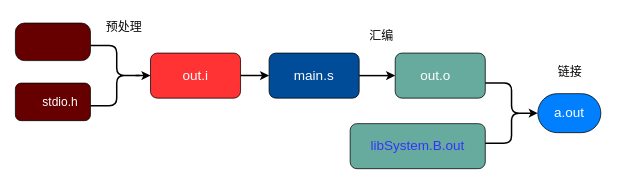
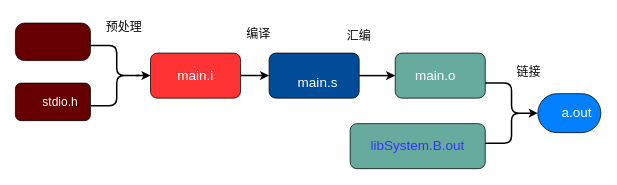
+ <mxCell id="14" value="&lt;font color=&quot;#0a0a0a&quot; style=&quot;font-size: 16px;&quot;&gt;编译&lt;/font&gt;" style="text;html=1;strokeColor=none;fillColor=none;align=center;verticalAlign=middle;whiteSpace=wrap;rounded=0;" vertex="1" parent="1"><mxGeometry x="314" y="30" width="60" height="30" as="geometry" /></mxCell>
- <mxCell id="17" value="&lt;font color=&quot;#0a0a0a&quot; style=&quot;font-size: 16px;&quot;&gt;汇编&lt;/font&gt;" style="text;html=1;strokeColor=none;fillColor=none;align=center;verticalAlign=middle;whiteSpace=wrap;rounded=0;" vertex="1" parent="1"><mxGeometry x="478" y="32" width="60" height="30" as="geometry" /></mxCell>
+ <mxCell id="17" value="&lt;font color=&quot;#0a0a0a&quot; style=&quot;font-size: 16px;&quot;&gt;汇编&lt;/font&gt;" style="text;html=1;strokeColor=none;fillColor=none;align=center;verticalAlign=middle;whiteSpace=wrap;rounded=0;" vertex="1" parent="1"><mxGeometry x="448" y="32" width="60" height="30" as="geometry" /></mxCell>
- <mxCell id="25" value="&lt;font color=&quot;#0a0a0a&quot; style=&quot;font-size: 16px;&quot;&gt;链接&lt;/font&gt;" style="text;html=1;strokeColor=none;fillColor=none;align=center;verticalAlign=middle;whiteSpace=wrap;rounded=0;" vertex="1" parent="1"><mxGeometry x="729" y="80" width="60" height="30" as="geometry" /></mxCell>
+ <mxCell id="25" value="&lt;font color=&quot;#0a0a0a&quot; style=&quot;font-size: 16px;&quot;&gt;链接&lt;/font&gt;" style="text;html=1;strokeColor=none;fillColor=none;align=center;verticalAlign=middle;whiteSpace=wrap;rounded=0;" vertex="1" parent="1"><mxGeometry x="674" y="80" width="60" height="30" as="geometry" /></mxCell>
- <mxCell id="10" value="&lt;font color=&quot;#ffffff&quot; style=&quot;font-size: 18px;&quot;&gt;out.i&lt;/font&gt;" style="text;html=1;strokeColor=none;fillColor=none;align=center;verticalAlign=middle;whiteSpace=wrap;rounded=0;" vertex="1" parent="1"><mxGeometry x="230" y="85" width="60" height="30" as="geometry" /></mxCell>
+ <mxCell id="10" value="&lt;font color=&quot;#ffffff&quot; style=&quot;font-size: 18px;&quot;&gt;main.i&lt;/font&gt;" style="text;html=1;strokeColor=none;fillColor=none;align=center;verticalAlign=middle;whiteSpace=wrap;rounded=0;" vertex="1" parent="1"><mxGeometry x="230" y="85" width="60" height="30" as="geometry" /></mxCell>
- <mxCell id="13" value="&lt;font style=&quot;font-size: 18px;&quot; color=&quot;#ffffff&quot;&gt;main.s&lt;/font&gt;" style="text;html=1;strokeColor=none;fillColor=none;align=center;verticalAlign=middle;whiteSpace=wrap;rounded=0;" vertex="1" parent="1"><mxGeometry x="388" y="85" width="60" height="30" as="geometry" /></mxCell>
+ <mxCell id="13" value="&lt;font style=&quot;font-size: 18px;&quot; color=&quot;#ffffff&quot;&gt;main.s&lt;/font&gt;" style="text;html=1;strokeColor=none;fillColor=none;align=center;verticalAlign=middle;whiteSpace=wrap;rounded=0;" vertex="1" parent="1"><mxGeometry x="393" y="95" width="60" height="30" as="geometry" /></mxCell>
- <mxCell id="16" value="&lt;font style=&quot;font-size: 18px;&quot; color=&quot;#ffffff&quot;&gt;out.o&lt;/font&gt;" style="text;html=1;strokeColor=none;fillColor=none;align=center;verticalAlign=middle;whiteSpace=wrap;rounded=0;" vertex="1" parent="1"><mxGeometry x="550" y="85" width="60" height="30" as="geometry" /></mxCell>
+ <mxCell id="16" value="&lt;font style=&quot;font-size: 18px;&quot; color=&quot;#ffffff&quot;&gt;main.o&lt;/font&gt;" style="text;html=1;strokeColor=none;fillColor=none;align=center;verticalAlign=middle;whiteSpace=wrap;rounded=0;" vertex="1" parent="1"><mxGeometry x="550" y="85" width="60" height="30" as="geometry" /></mxCell>
- <mxCell id="24" value="&lt;font style=&quot;font-size: 18px;&quot; color=&quot;#ffffff&quot;&gt;a.out&lt;/font&gt;" style="text;html=1;strokeColor=none;fillColor=none;align=center;verticalAlign=middle;whiteSpace=wrap;rounded=0;" vertex="1" parent="1"><mxGeometry x="728" y="134" width="60" height="30" as="geometry" /></mxCell>
+ <mxCell id="24" value="&lt;font style=&quot;font-size: 18px;&quot; color=&quot;#ffffff&quot;&gt;a.out&lt;/font&gt;" style="text;html=1;strokeColor=none;fillColor=none;align=center;verticalAlign=middle;whiteSpace=wrap;rounded=0;" vertex="1" parent="1"><mxGeometry x="738" y="134" width="60" height="30" as="geometry" /></mxCell>
